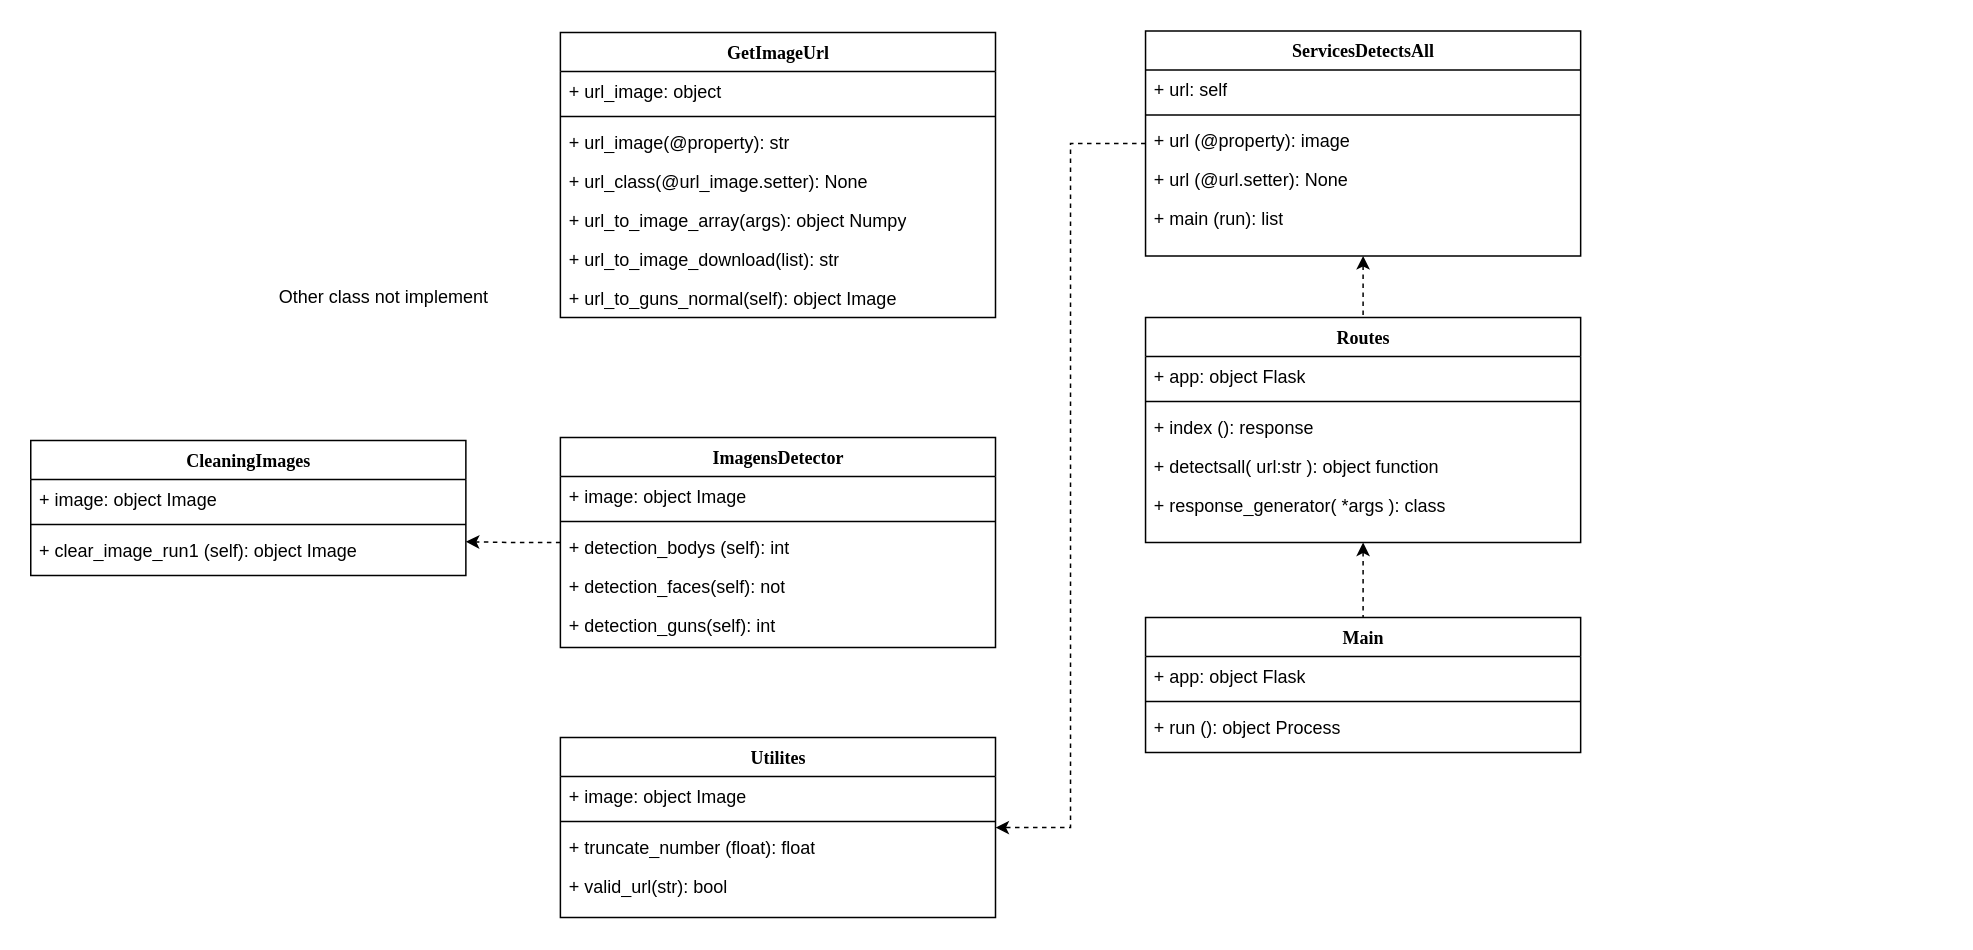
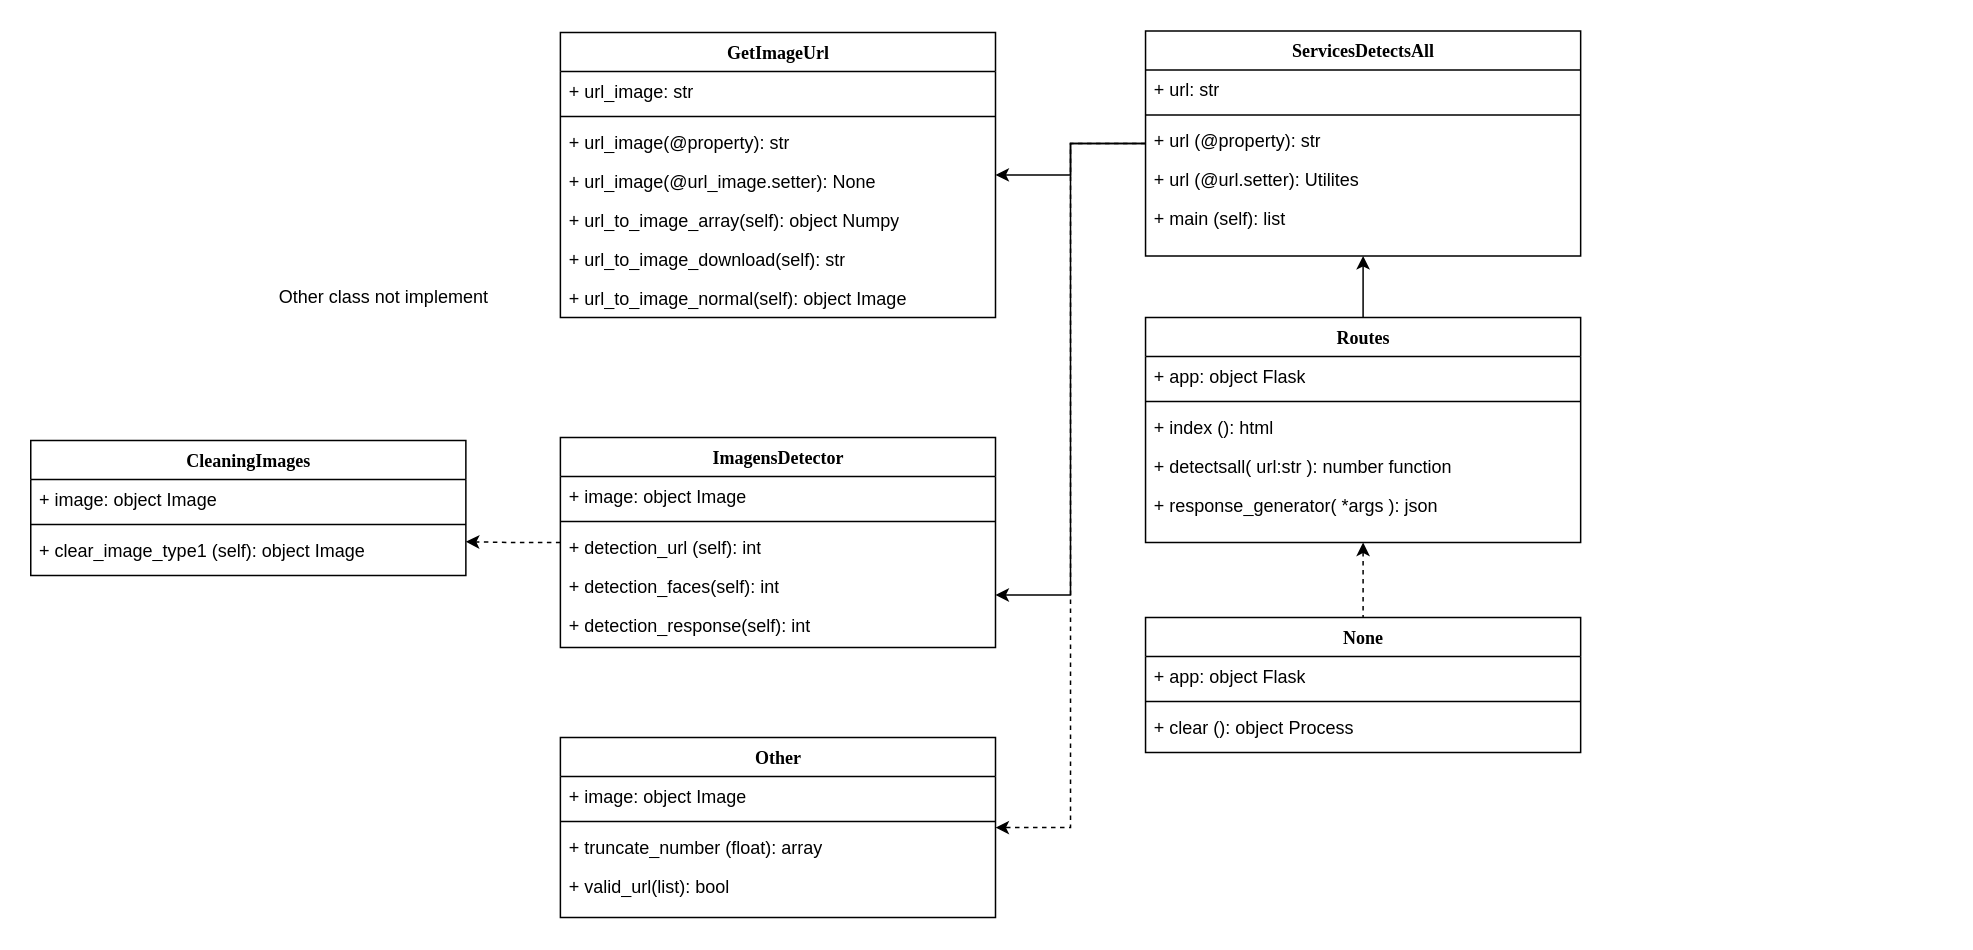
- <mxCell id="34" value="+ url: self" style="text;html=1;strokeColor=none;fillColor=none;align=left;verticalAlign=top;spacingLeft=4;spacingRight=4;whiteSpace=wrap;overflow=hidden;rotatable=0;points=[[0,0.5],[1,0.5]];portConstraint=eastwest;" vertex="1" parent="33"><mxGeometry y="26" width="290" height="26" as="geometry" /></mxCell>
+ <mxCell id="34" value="+ url: str" style="text;html=1;strokeColor=none;fillColor=none;align=left;verticalAlign=top;spacingLeft=4;spacingRight=4;whiteSpace=wrap;overflow=hidden;rotatable=0;points=[[0,0.5],[1,0.5]];portConstraint=eastwest;" vertex="1" parent="33"><mxGeometry y="26" width="290" height="26" as="geometry" /></mxCell>
- <mxCell id="5" value="+ url_image: object" style="text;html=1;strokeColor=none;fillColor=none;align=left;verticalAlign=top;spacingLeft=4;spacingRight=4;whiteSpace=wrap;overflow=hidden;rotatable=0;points=[[0,0.5],[1,0.5]];portConstraint=eastwest;" vertex="1" parent="4"><mxGeometry y="26" width="290" height="26" as="geometry" /></mxCell>
+ <mxCell id="5" value="+ url_image: str" style="text;html=1;strokeColor=none;fillColor=none;align=left;verticalAlign=top;spacingLeft=4;spacingRight=4;whiteSpace=wrap;overflow=hidden;rotatable=0;points=[[0,0.5],[1,0.5]];portConstraint=eastwest;" vertex="1" parent="4"><mxGeometry y="26" width="290" height="26" as="geometry" /></mxCell>
- <mxCell id="36" value="+ url (@property): image" style="text;html=1;strokeColor=none;fillColor=none;align=left;verticalAlign=top;spacingLeft=4;spacingRight=4;whiteSpace=wrap;overflow=hidden;rotatable=0;points=[[0,0.5],[1,0.5]];portConstraint=eastwest;" vertex="1" parent="33"><mxGeometry y="60" width="290" height="26" as="geometry" /></mxCell>
+ <mxCell id="36" value="+ url (@property): str" style="text;html=1;strokeColor=none;fillColor=none;align=left;verticalAlign=top;spacingLeft=4;spacingRight=4;whiteSpace=wrap;overflow=hidden;rotatable=0;points=[[0,0.5],[1,0.5]];portConstraint=eastwest;" vertex="1" parent="33"><mxGeometry y="60" width="290" height="26" as="geometry" /></mxCell>
+ <mxCell id="30" style="edgeStyle=orthogonalEdgeStyle;rounded=0;orthogonalLoop=1;jettySize=auto;html=1;entryX=1;entryY=0.5;entryDx=0;entryDy=0;" edge="1" parent="1" source="33" target="4"><mxGeometry relative="1" as="geometry" /></mxCell>
- <mxCell id="37" value="+ url (@url.setter): None" style="text;html=1;strokeColor=none;fillColor=none;align=left;verticalAlign=top;spacingLeft=4;spacingRight=4;whiteSpace=wrap;overflow=hidden;rotatable=0;points=[[0,0.5],[1,0.5]];portConstraint=eastwest;" vertex="1" parent="33"><mxGeometry y="86" width="290" height="26" as="geometry" /></mxCell>
+ <mxCell id="37" value="+ url (@url.setter): Utilites" style="text;html=1;strokeColor=none;fillColor=none;align=left;verticalAlign=top;spacingLeft=4;spacingRight=4;whiteSpace=wrap;overflow=hidden;rotatable=0;points=[[0,0.5],[1,0.5]];portConstraint=eastwest;" vertex="1" parent="33"><mxGeometry y="86" width="290" height="26" as="geometry" /></mxCell>
- <mxCell id="8" value="+ url_class(@url_image.setter): None" style="text;html=1;strokeColor=none;fillColor=none;align=left;verticalAlign=top;spacingLeft=4;spacingRight=4;whiteSpace=wrap;overflow=hidden;rotatable=0;points=[[0,0.5],[1,0.5]];portConstraint=eastwest;" vertex="1" parent="4"><mxGeometry y="86" width="290" height="26" as="geometry" /></mxCell>
+ <mxCell id="8" value="+ url_image(@url_image.setter): None" style="text;html=1;strokeColor=none;fillColor=none;align=left;verticalAlign=top;spacingLeft=4;spacingRight=4;whiteSpace=wrap;overflow=hidden;rotatable=0;points=[[0,0.5],[1,0.5]];portConstraint=eastwest;" vertex="1" parent="4"><mxGeometry y="86" width="290" height="26" as="geometry" /></mxCell>
- <mxCell id="38" value="+ main (run): list" style="text;html=1;strokeColor=none;fillColor=none;align=left;verticalAlign=top;spacingLeft=4;spacingRight=4;whiteSpace=wrap;overflow=hidden;rotatable=0;points=[[0,0.5],[1,0.5]];portConstraint=eastwest;" vertex="1" parent="33"><mxGeometry y="112" width="290" height="26" as="geometry" /></mxCell>
+ <mxCell id="38" value="+ main (self): list" style="text;html=1;strokeColor=none;fillColor=none;align=left;verticalAlign=top;spacingLeft=4;spacingRight=4;whiteSpace=wrap;overflow=hidden;rotatable=0;points=[[0,0.5],[1,0.5]];portConstraint=eastwest;" vertex="1" parent="33"><mxGeometry y="112" width="290" height="26" as="geometry" /></mxCell>
- <mxCell id="9" value="+ url_to_image_array(args): object Numpy" style="text;html=1;strokeColor=none;fillColor=none;align=left;verticalAlign=top;spacingLeft=4;spacingRight=4;whiteSpace=wrap;overflow=hidden;rotatable=0;points=[[0,0.5],[1,0.5]];portConstraint=eastwest;" vertex="1" parent="4"><mxGeometry y="112" width="290" height="26" as="geometry" /></mxCell>
+ <mxCell id="9" value="+ url_to_image_array(self): object Numpy" style="text;html=1;strokeColor=none;fillColor=none;align=left;verticalAlign=top;spacingLeft=4;spacingRight=4;whiteSpace=wrap;overflow=hidden;rotatable=0;points=[[0,0.5],[1,0.5]];portConstraint=eastwest;" vertex="1" parent="4"><mxGeometry y="112" width="290" height="26" as="geometry" /></mxCell>
- <mxCell id="10" value="+ url_to_image_download(list): str" style="text;html=1;strokeColor=none;fillColor=none;align=left;verticalAlign=top;spacingLeft=4;spacingRight=4;whiteSpace=wrap;overflow=hidden;rotatable=0;points=[[0,0.5],[1,0.5]];portConstraint=eastwest;" vertex="1" parent="4"><mxGeometry y="138" width="290" height="26" as="geometry" /></mxCell>
+ <mxCell id="10" value="+ url_to_image_download(self): str" style="text;html=1;strokeColor=none;fillColor=none;align=left;verticalAlign=top;spacingLeft=4;spacingRight=4;whiteSpace=wrap;overflow=hidden;rotatable=0;points=[[0,0.5],[1,0.5]];portConstraint=eastwest;" vertex="1" parent="4"><mxGeometry y="138" width="290" height="26" as="geometry" /></mxCell>
- <mxCell id="32" style="edgeStyle=orthogonalEdgeStyle;rounded=0;orthogonalLoop=1;jettySize=auto;html=1;dashed=1;entryX=0.5;entryY=0;entryDx=0;entryDy=0;startArrow=classic;startFill=1;endArrow=none;endFill=0;" edge="1" parent="1" source="33" target="40"><mxGeometry relative="1" as="geometry" /></mxCell>
+ <mxCell id="32" style="edgeStyle=orthogonalEdgeStyle;rounded=0;orthogonalLoop=1;jettySize=auto;html=1;dashed=0;entryX=0.5;entryY=0;entryDx=0;entryDy=0;startArrow=classic;startFill=1;endArrow=none;endFill=0;" edge="1" parent="1" source="33" target="40"><mxGeometry relative="1" as="geometry" /></mxCell>
- <mxCell id="11" value="+ url_to_guns_normal(self): object Image&amp;nbsp;" style="text;html=1;strokeColor=none;fillColor=none;align=left;verticalAlign=top;spacingLeft=4;spacingRight=4;whiteSpace=wrap;overflow=hidden;rotatable=0;points=[[0,0.5],[1,0.5]];portConstraint=eastwest;" vertex="1" parent="4"><mxGeometry y="164" width="290" height="26" as="geometry" /></mxCell>
+ <mxCell id="11" value="+ url_to_image_normal(self): object Image&amp;nbsp;" style="text;html=1;strokeColor=none;fillColor=none;align=left;verticalAlign=top;spacingLeft=4;spacingRight=4;whiteSpace=wrap;overflow=hidden;rotatable=0;points=[[0,0.5],[1,0.5]];portConstraint=eastwest;" vertex="1" parent="4"><mxGeometry y="164" width="290" height="26" as="geometry" /></mxCell>
- <mxCell id="43" value="+ index (): response" style="text;html=1;strokeColor=none;fillColor=none;align=left;verticalAlign=top;spacingLeft=4;spacingRight=4;whiteSpace=wrap;overflow=hidden;rotatable=0;points=[[0,0.5],[1,0.5]];portConstraint=eastwest;" vertex="1" parent="40"><mxGeometry y="60" width="290" height="26" as="geometry" /></mxCell>
+ <mxCell id="43" value="+ index (): html" style="text;html=1;strokeColor=none;fillColor=none;align=left;verticalAlign=top;spacingLeft=4;spacingRight=4;whiteSpace=wrap;overflow=hidden;rotatable=0;points=[[0,0.5],[1,0.5]];portConstraint=eastwest;" vertex="1" parent="40"><mxGeometry y="60" width="290" height="26" as="geometry" /></mxCell>
- <mxCell id="44" value="+ detectsall( url:str ): object function" style="text;html=1;strokeColor=none;fillColor=none;align=left;verticalAlign=top;spacingLeft=4;spacingRight=4;whiteSpace=wrap;overflow=hidden;rotatable=0;points=[[0,0.5],[1,0.5]];portConstraint=eastwest;" vertex="1" parent="40"><mxGeometry y="86" width="290" height="26" as="geometry" /></mxCell>
+ <mxCell id="44" value="+ detectsall( url:str ): number function" style="text;html=1;strokeColor=none;fillColor=none;align=left;verticalAlign=top;spacingLeft=4;spacingRight=4;whiteSpace=wrap;overflow=hidden;rotatable=0;points=[[0,0.5],[1,0.5]];portConstraint=eastwest;" vertex="1" parent="40"><mxGeometry y="86" width="290" height="26" as="geometry" /></mxCell>
- <mxCell id="45" value="+ response_generator( *args ): class" style="text;html=1;strokeColor=none;fillColor=none;align=left;verticalAlign=top;spacingLeft=4;spacingRight=4;whiteSpace=wrap;overflow=hidden;rotatable=0;points=[[0,0.5],[1,0.5]];portConstraint=eastwest;" vertex="1" parent="40"><mxGeometry y="112" width="290" height="26" as="geometry" /></mxCell>
+ <mxCell id="45" value="+ response_generator( *args ): json" style="text;html=1;strokeColor=none;fillColor=none;align=left;verticalAlign=top;spacingLeft=4;spacingRight=4;whiteSpace=wrap;overflow=hidden;rotatable=0;points=[[0,0.5],[1,0.5]];portConstraint=eastwest;" vertex="1" parent="40"><mxGeometry y="112" width="290" height="26" as="geometry" /></mxCell>
- <mxCell id="16" value="+ detection_bodys (self): int" style="text;html=1;strokeColor=none;fillColor=none;align=left;verticalAlign=top;spacingLeft=4;spacingRight=4;whiteSpace=wrap;overflow=hidden;rotatable=0;points=[[0,0.5],[1,0.5]];portConstraint=eastwest;" vertex="1" parent="13"><mxGeometry y="60" width="290" height="26" as="geometry" /></mxCell>
+ <mxCell id="16" value="+ detection_url (self): int" style="text;html=1;strokeColor=none;fillColor=none;align=left;verticalAlign=top;spacingLeft=4;spacingRight=4;whiteSpace=wrap;overflow=hidden;rotatable=0;points=[[0,0.5],[1,0.5]];portConstraint=eastwest;" vertex="1" parent="13"><mxGeometry y="60" width="290" height="26" as="geometry" /></mxCell>
- <mxCell id="22" value="+ clear_image_run1 (self): object Image" style="text;html=1;strokeColor=none;fillColor=none;align=left;verticalAlign=top;spacingLeft=4;spacingRight=4;whiteSpace=wrap;overflow=hidden;rotatable=0;points=[[0,0.5],[1,0.5]];portConstraint=eastwest;" vertex="1" parent="19"><mxGeometry y="60" width="290" height="26" as="geometry" /></mxCell>
+ <mxCell id="22" value="+ clear_image_type1 (self): object Image" style="text;html=1;strokeColor=none;fillColor=none;align=left;verticalAlign=top;spacingLeft=4;spacingRight=4;whiteSpace=wrap;overflow=hidden;rotatable=0;points=[[0,0.5],[1,0.5]];portConstraint=eastwest;" vertex="1" parent="19"><mxGeometry y="60" width="290" height="26" as="geometry" /></mxCell>
- <mxCell id="17" value="+ detection_faces(self): not" style="text;html=1;strokeColor=none;fillColor=none;align=left;verticalAlign=top;spacingLeft=4;spacingRight=4;whiteSpace=wrap;overflow=hidden;rotatable=0;points=[[0,0.5],[1,0.5]];portConstraint=eastwest;" vertex="1" parent="13"><mxGeometry y="86" width="290" height="26" as="geometry" /></mxCell>
+ <mxCell id="17" value="+ detection_faces(self): int" style="text;html=1;strokeColor=none;fillColor=none;align=left;verticalAlign=top;spacingLeft=4;spacingRight=4;whiteSpace=wrap;overflow=hidden;rotatable=0;points=[[0,0.5],[1,0.5]];portConstraint=eastwest;" vertex="1" parent="13"><mxGeometry y="86" width="290" height="26" as="geometry" /></mxCell>
+ <mxCell id="29" style="edgeStyle=orthogonalEdgeStyle;rounded=0;orthogonalLoop=1;jettySize=auto;html=1;entryX=1;entryY=0.75;entryDx=0;entryDy=0;" edge="1" parent="1" source="33" target="13"><mxGeometry relative="1" as="geometry" /></mxCell>
- <mxCell id="18" value="+ detection_guns(self): int" style="text;html=1;strokeColor=none;fillColor=none;align=left;verticalAlign=top;spacingLeft=4;spacingRight=4;whiteSpace=wrap;overflow=hidden;rotatable=0;points=[[0,0.5],[1,0.5]];portConstraint=eastwest;" vertex="1" parent="13"><mxGeometry y="112" width="290" height="26" as="geometry" /></mxCell>
+ <mxCell id="18" value="+ detection_response(self): int" style="text;html=1;strokeColor=none;fillColor=none;align=left;verticalAlign=top;spacingLeft=4;spacingRight=4;whiteSpace=wrap;overflow=hidden;rotatable=0;points=[[0,0.5],[1,0.5]];portConstraint=eastwest;" vertex="1" parent="13"><mxGeometry y="112" width="290" height="26" as="geometry" /></mxCell>
- <mxCell id="46" value="Main" style="swimlane;html=1;fontStyle=1;align=center;verticalAlign=top;childLayout=stackLayout;horizontal=1;startSize=26;horizontalStack=0;resizeParent=1;resizeLast=0;collapsible=1;marginBottom=0;swimlaneFillColor=#ffffff;rounded=0;shadow=0;comic=0;labelBackgroundColor=none;strokeWidth=1;fillColor=none;fontFamily=Verdana;fontSize=12;" vertex="1" parent="1"><mxGeometry x="763" y="411" width="290" height="90" as="geometry"><mxRectangle x="1010" y="360" width="120" height="26" as="alternateBounds" /></mxGeometry></mxCell>
+ <mxCell id="46" value="None" style="swimlane;html=1;fontStyle=1;align=center;verticalAlign=top;childLayout=stackLayout;horizontal=1;startSize=26;horizontalStack=0;resizeParent=1;resizeLast=0;collapsible=1;marginBottom=0;swimlaneFillColor=#ffffff;rounded=0;shadow=0;comic=0;labelBackgroundColor=none;strokeWidth=1;fillColor=none;fontFamily=Verdana;fontSize=12;" vertex="1" parent="1"><mxGeometry x="763" y="411" width="290" height="90" as="geometry"><mxRectangle x="1010" y="360" width="120" height="26" as="alternateBounds" /></mxGeometry></mxCell>
- <mxCell id="49" value="+ run (): object Process" style="text;html=1;strokeColor=none;fillColor=none;align=left;verticalAlign=top;spacingLeft=4;spacingRight=4;whiteSpace=wrap;overflow=hidden;rotatable=0;points=[[0,0.5],[1,0.5]];portConstraint=eastwest;" vertex="1" parent="46"><mxGeometry y="60" width="290" height="26" as="geometry" /></mxCell>
+ <mxCell id="49" value="+ clear (): object Process" style="text;html=1;strokeColor=none;fillColor=none;align=left;verticalAlign=top;spacingLeft=4;spacingRight=4;whiteSpace=wrap;overflow=hidden;rotatable=0;points=[[0,0.5],[1,0.5]];portConstraint=eastwest;" vertex="1" parent="46"><mxGeometry y="60" width="290" height="26" as="geometry" /></mxCell>
- <mxCell id="24" value="Utilites" style="swimlane;html=1;fontStyle=1;align=center;verticalAlign=top;childLayout=stackLayout;horizontal=1;startSize=26;horizontalStack=0;resizeParent=1;resizeLast=0;collapsible=1;marginBottom=0;swimlaneFillColor=#ffffff;rounded=0;shadow=0;comic=0;labelBackgroundColor=none;strokeWidth=1;fillColor=none;fontFamily=Verdana;fontSize=12" vertex="1" parent="1"><mxGeometry x="373" y="491" width="290" height="120" as="geometry"><mxRectangle x="77" y="540" width="70" height="26" as="alternateBounds" /></mxGeometry></mxCell>
+ <mxCell id="24" value="Other" style="swimlane;html=1;fontStyle=1;align=center;verticalAlign=top;childLayout=stackLayout;horizontal=1;startSize=26;horizontalStack=0;resizeParent=1;resizeLast=0;collapsible=1;marginBottom=0;swimlaneFillColor=#ffffff;rounded=0;shadow=0;comic=0;labelBackgroundColor=none;strokeWidth=1;fillColor=none;fontFamily=Verdana;fontSize=12" vertex="1" parent="1"><mxGeometry x="373" y="491" width="290" height="120" as="geometry"><mxRectangle x="77" y="540" width="70" height="26" as="alternateBounds" /></mxGeometry></mxCell>
- <mxCell id="27" value="+ truncate_number (float): float" style="text;html=1;strokeColor=none;fillColor=none;align=left;verticalAlign=top;spacingLeft=4;spacingRight=4;whiteSpace=wrap;overflow=hidden;rotatable=0;points=[[0,0.5],[1,0.5]];portConstraint=eastwest;" vertex="1" parent="24"><mxGeometry y="60" width="290" height="26" as="geometry" /></mxCell>
+ <mxCell id="27" value="+ truncate_number (float): array" style="text;html=1;strokeColor=none;fillColor=none;align=left;verticalAlign=top;spacingLeft=4;spacingRight=4;whiteSpace=wrap;overflow=hidden;rotatable=0;points=[[0,0.5],[1,0.5]];portConstraint=eastwest;" vertex="1" parent="24"><mxGeometry y="60" width="290" height="26" as="geometry" /></mxCell>
- <mxCell id="28" value="+ valid_url(str): bool" style="text;html=1;strokeColor=none;fillColor=none;align=left;verticalAlign=top;spacingLeft=4;spacingRight=4;whiteSpace=wrap;overflow=hidden;rotatable=0;points=[[0,0.5],[1,0.5]];portConstraint=eastwest;" vertex="1" parent="24"><mxGeometry y="86" width="290" height="26" as="geometry" /></mxCell>
+ <mxCell id="28" value="+ valid_url(list): bool" style="text;html=1;strokeColor=none;fillColor=none;align=left;verticalAlign=top;spacingLeft=4;spacingRight=4;whiteSpace=wrap;overflow=hidden;rotatable=0;points=[[0,0.5],[1,0.5]];portConstraint=eastwest;" vertex="1" parent="24"><mxGeometry y="86" width="290" height="26" as="geometry" /></mxCell>
